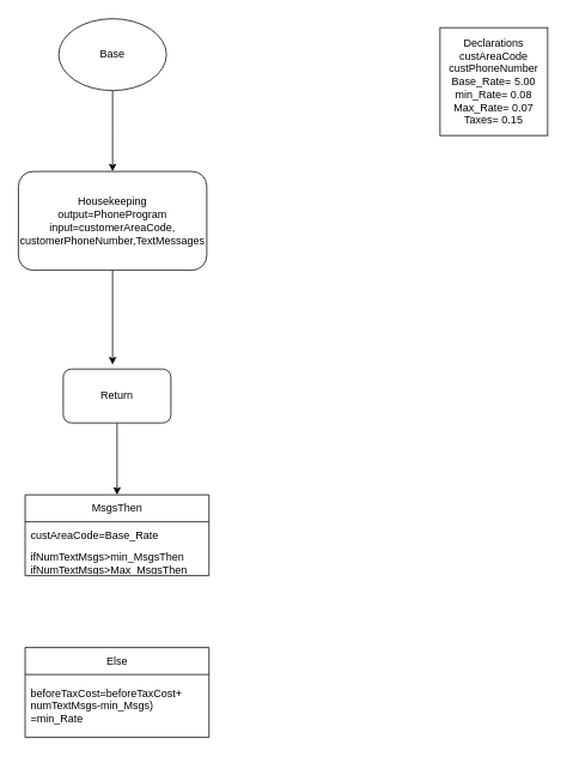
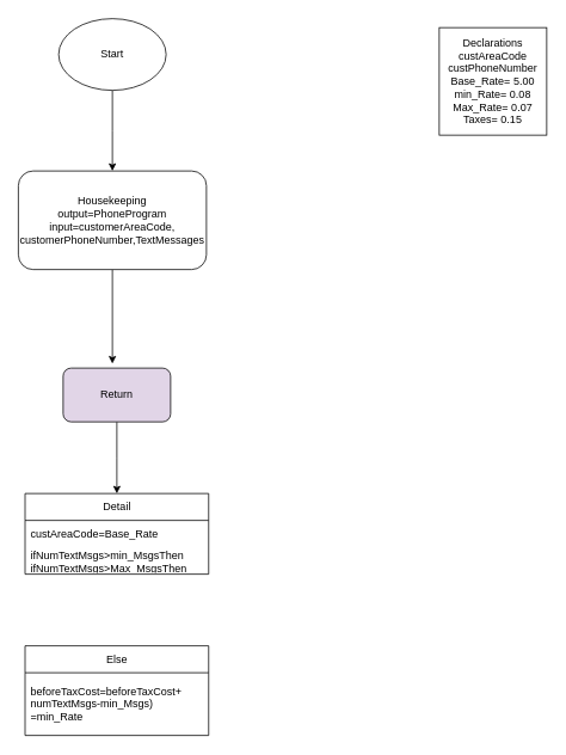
- <mxCell id="4" value="Base" style="ellipse;whiteSpace=wrap;html=1;" vertex="1" parent="1"><mxGeometry x="65" y="20" width="120" height="80" as="geometry" /></mxCell>
+ <mxCell id="4" value="Start" style="ellipse;whiteSpace=wrap;html=1;" vertex="1" parent="1"><mxGeometry x="65" y="20" width="120" height="80" as="geometry" /></mxCell>
- <mxCell id="8" value="Return" style="rounded=1;whiteSpace=wrap;html=1;" vertex="1" parent="1"><mxGeometry x="70" y="410" width="120" height="60" as="geometry" /></mxCell>
+ <mxCell id="8" value="Return" style="rounded=1;whiteSpace=wrap;html=1;fillColor=#e1d5e7;" vertex="1" parent="1"><mxGeometry x="70" y="410" width="120" height="60" as="geometry" /></mxCell>
- <mxCell id="9" value="MsgsThen" style="swimlane;fontStyle=0;childLayout=stackLayout;horizontal=1;startSize=30;horizontalStack=0;resizeParent=1;resizeParentMax=0;resizeLast=0;collapsible=1;marginBottom=0;whiteSpace=wrap;html=1;" vertex="1" parent="1"><mxGeometry x="27.5" y="550" width="205" height="90" as="geometry" /></mxCell>
+ <mxCell id="9" value="Detail" style="swimlane;fontStyle=0;childLayout=stackLayout;horizontal=1;startSize=30;horizontalStack=0;resizeParent=1;resizeParentMax=0;resizeLast=0;collapsible=1;marginBottom=0;whiteSpace=wrap;html=1;" vertex="1" parent="1"><mxGeometry x="27.5" y="550" width="205" height="90" as="geometry" /></mxCell>
